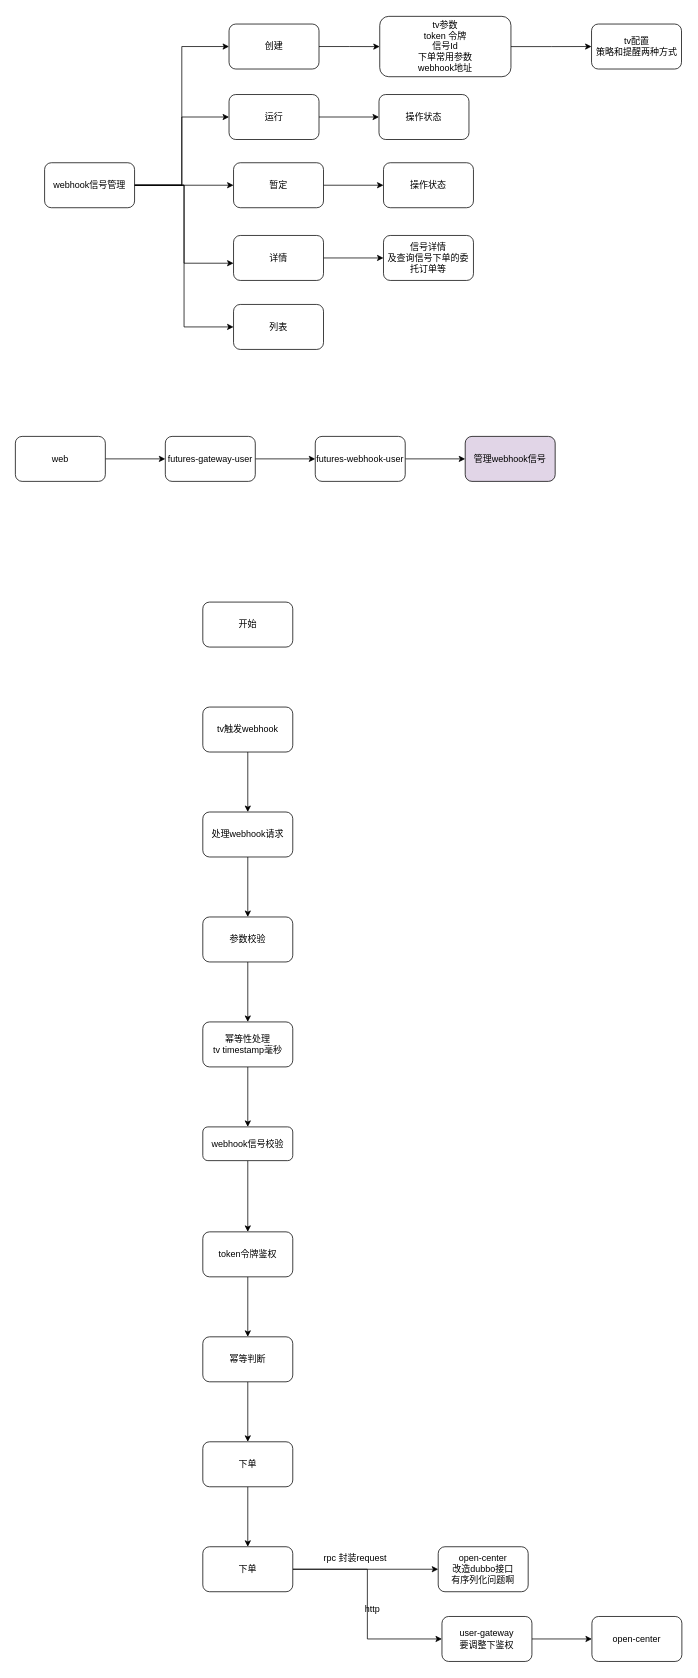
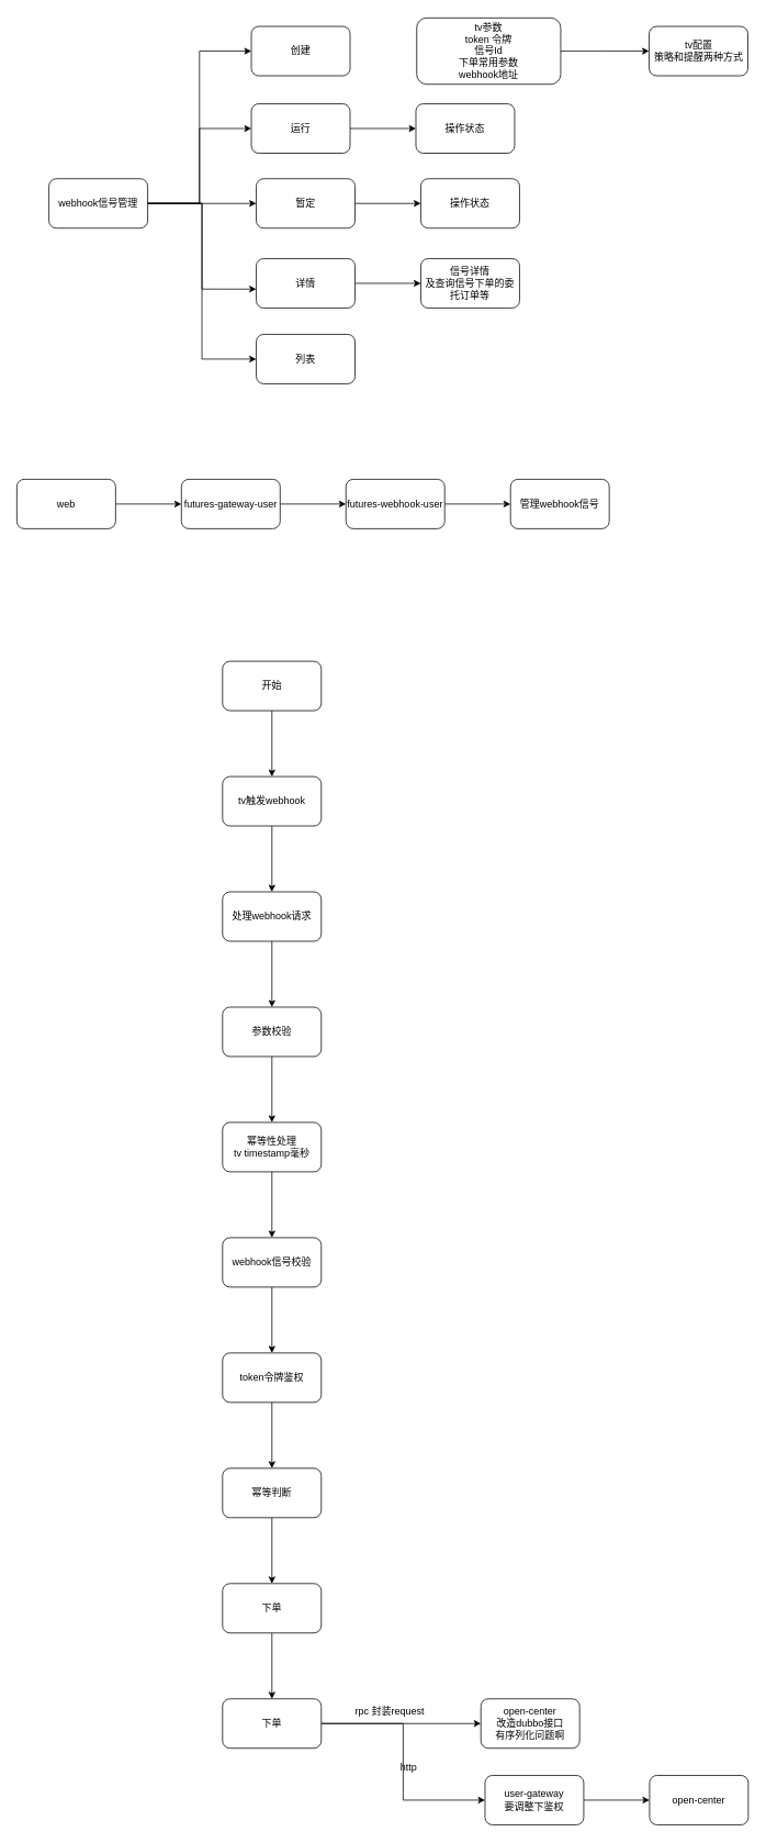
- <mxCell id="9" value="" style="edgeStyle=orthogonalEdgeStyle;rounded=0;orthogonalLoop=1;jettySize=auto;html=1;" edge="1" parent="1" source="10" target="17"><mxGeometry relative="1" as="geometry" /></mxCell>
- <mxCell id="43" value="管理webhook信号" style="whiteSpace=wrap;html=1;rounded=1;fillColor=#e1d5e7;" vertex="1" parent="1"><mxGeometry x="620" y="581" width="120" height="60" as="geometry" /></mxCell>
+ <mxCell id="43" value="管理webhook信号" style="whiteSpace=wrap;html=1;rounded=1;" vertex="1" parent="1"><mxGeometry x="620" y="581" width="120" height="60" as="geometry" /></mxCell>
+ <mxCell id="23" value="" style="edgeStyle=orthogonalEdgeStyle;rounded=0;orthogonalLoop=1;jettySize=auto;html=1;" edge="1" parent="1" source="24" target="26"><mxGeometry relative="1" as="geometry" /></mxCell>
- <mxCell id="34" value="webhook信号校验" style="whiteSpace=wrap;html=1;rounded=1;" vertex="1" parent="1"><mxGeometry x="270" y="1502" width="120" height="45" as="geometry" /></mxCell>
+ <mxCell id="34" value="webhook信号校验" style="whiteSpace=wrap;html=1;rounded=1;" vertex="1" parent="1"><mxGeometry x="270" y="1502" width="120" height="60" as="geometry" /></mxCell>
